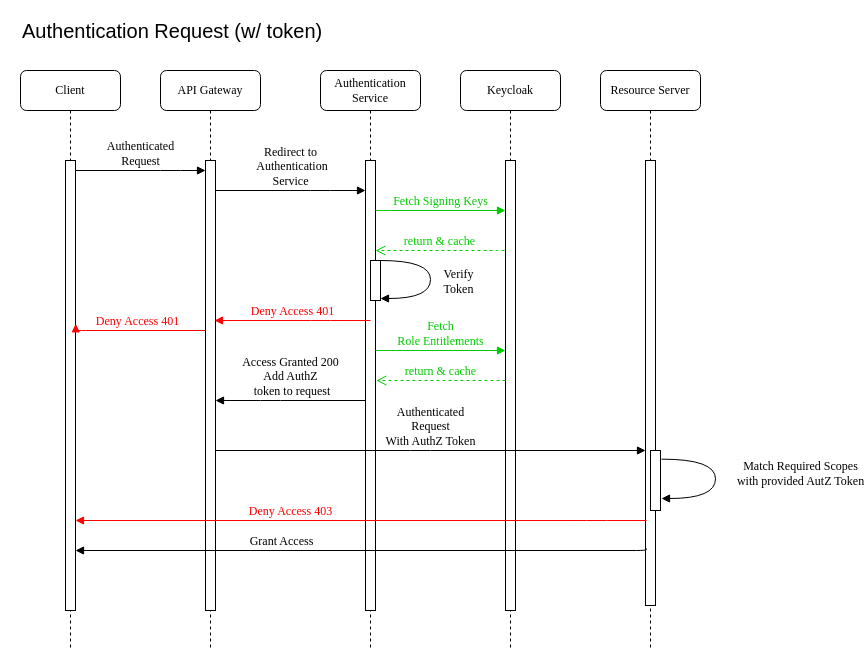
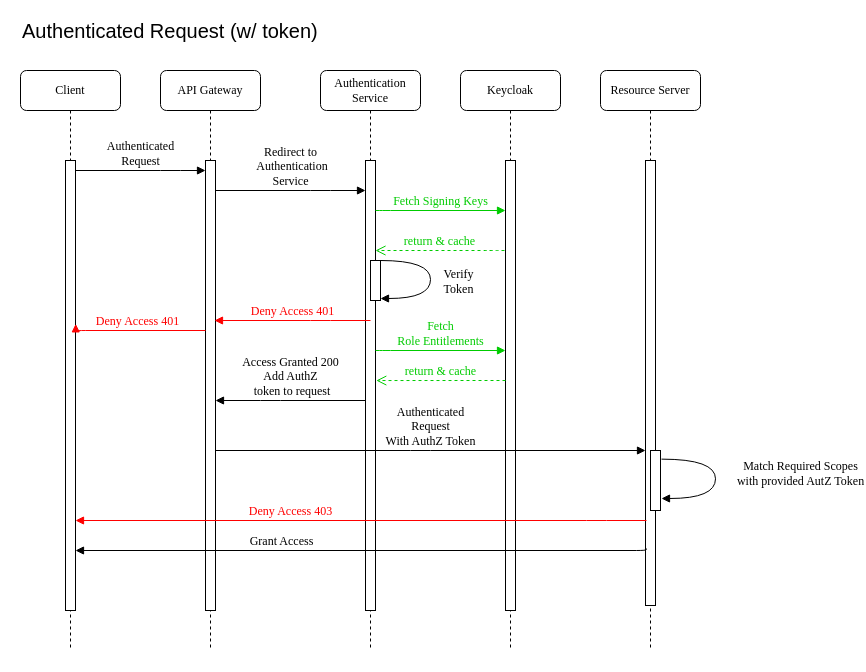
- <mxCell id="18" value="&lt;font style=&quot;font-size: 20px&quot;&gt;Authentication Request (w/ token)&lt;/font&gt;" style="text;html=1;strokeColor=none;fillColor=none;align=left;verticalAlign=middle;whiteSpace=wrap;rounded=0;" vertex="1" parent="1"><mxGeometry x="20" y="20" width="410" height="20" as="geometry" /></mxCell>
+ <mxCell id="18" value="&lt;font style=&quot;font-size: 20px&quot;&gt;Authenticated Request (w/ token)&lt;/font&gt;" style="text;html=1;strokeColor=none;fillColor=none;align=left;verticalAlign=middle;whiteSpace=wrap;rounded=0;" vertex="1" parent="1"><mxGeometry x="20" y="20" width="410" height="20" as="geometry" /></mxCell>
